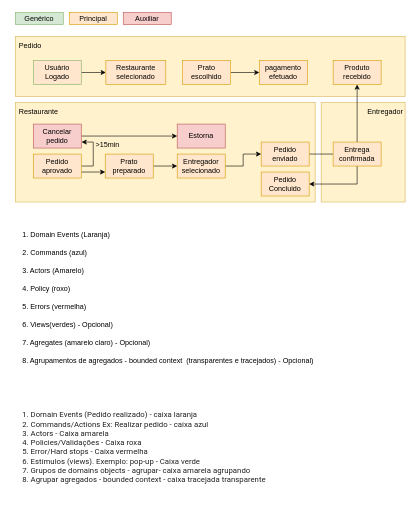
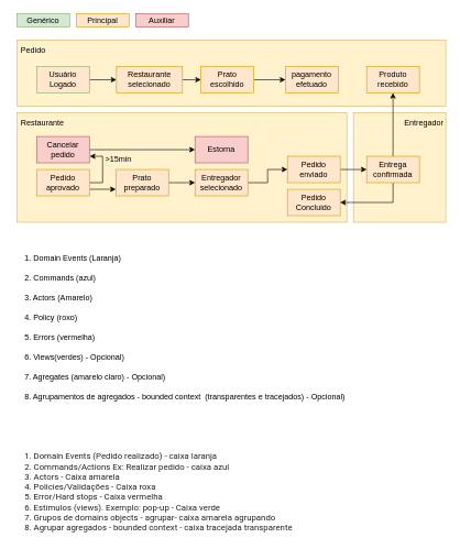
+ <mxCell id="7" style="edgeStyle=orthogonalEdgeStyle;rounded=0;orthogonalLoop=1;jettySize=auto;html=1;exitX=1;exitY=0.5;exitDx=0;exitDy=0;entryX=0;entryY=0.5;entryDx=0;entryDy=0;" parent="1" source="8" target="10" edge="1"><mxGeometry relative="1" as="geometry"><mxPoint x="295" y="120" as="targetPoint" /></mxGeometry></mxCell>
- <mxCell id="19" style="edgeStyle=orthogonalEdgeStyle;rounded=0;orthogonalLoop=1;jettySize=auto;html=1;exitX=1;exitY=0.5;exitDx=0;exitDy=0;endArrow=none;" parent="1" source="20" target="25" edge="1"><mxGeometry relative="1" as="geometry" /></mxCell>
+ <mxCell id="19" style="edgeStyle=orthogonalEdgeStyle;rounded=0;orthogonalLoop=1;jettySize=auto;html=1;exitX=1;exitY=0.5;exitDx=0;exitDy=0;" parent="1" source="20" target="25" edge="1"><mxGeometry relative="1" as="geometry" /></mxCell>
